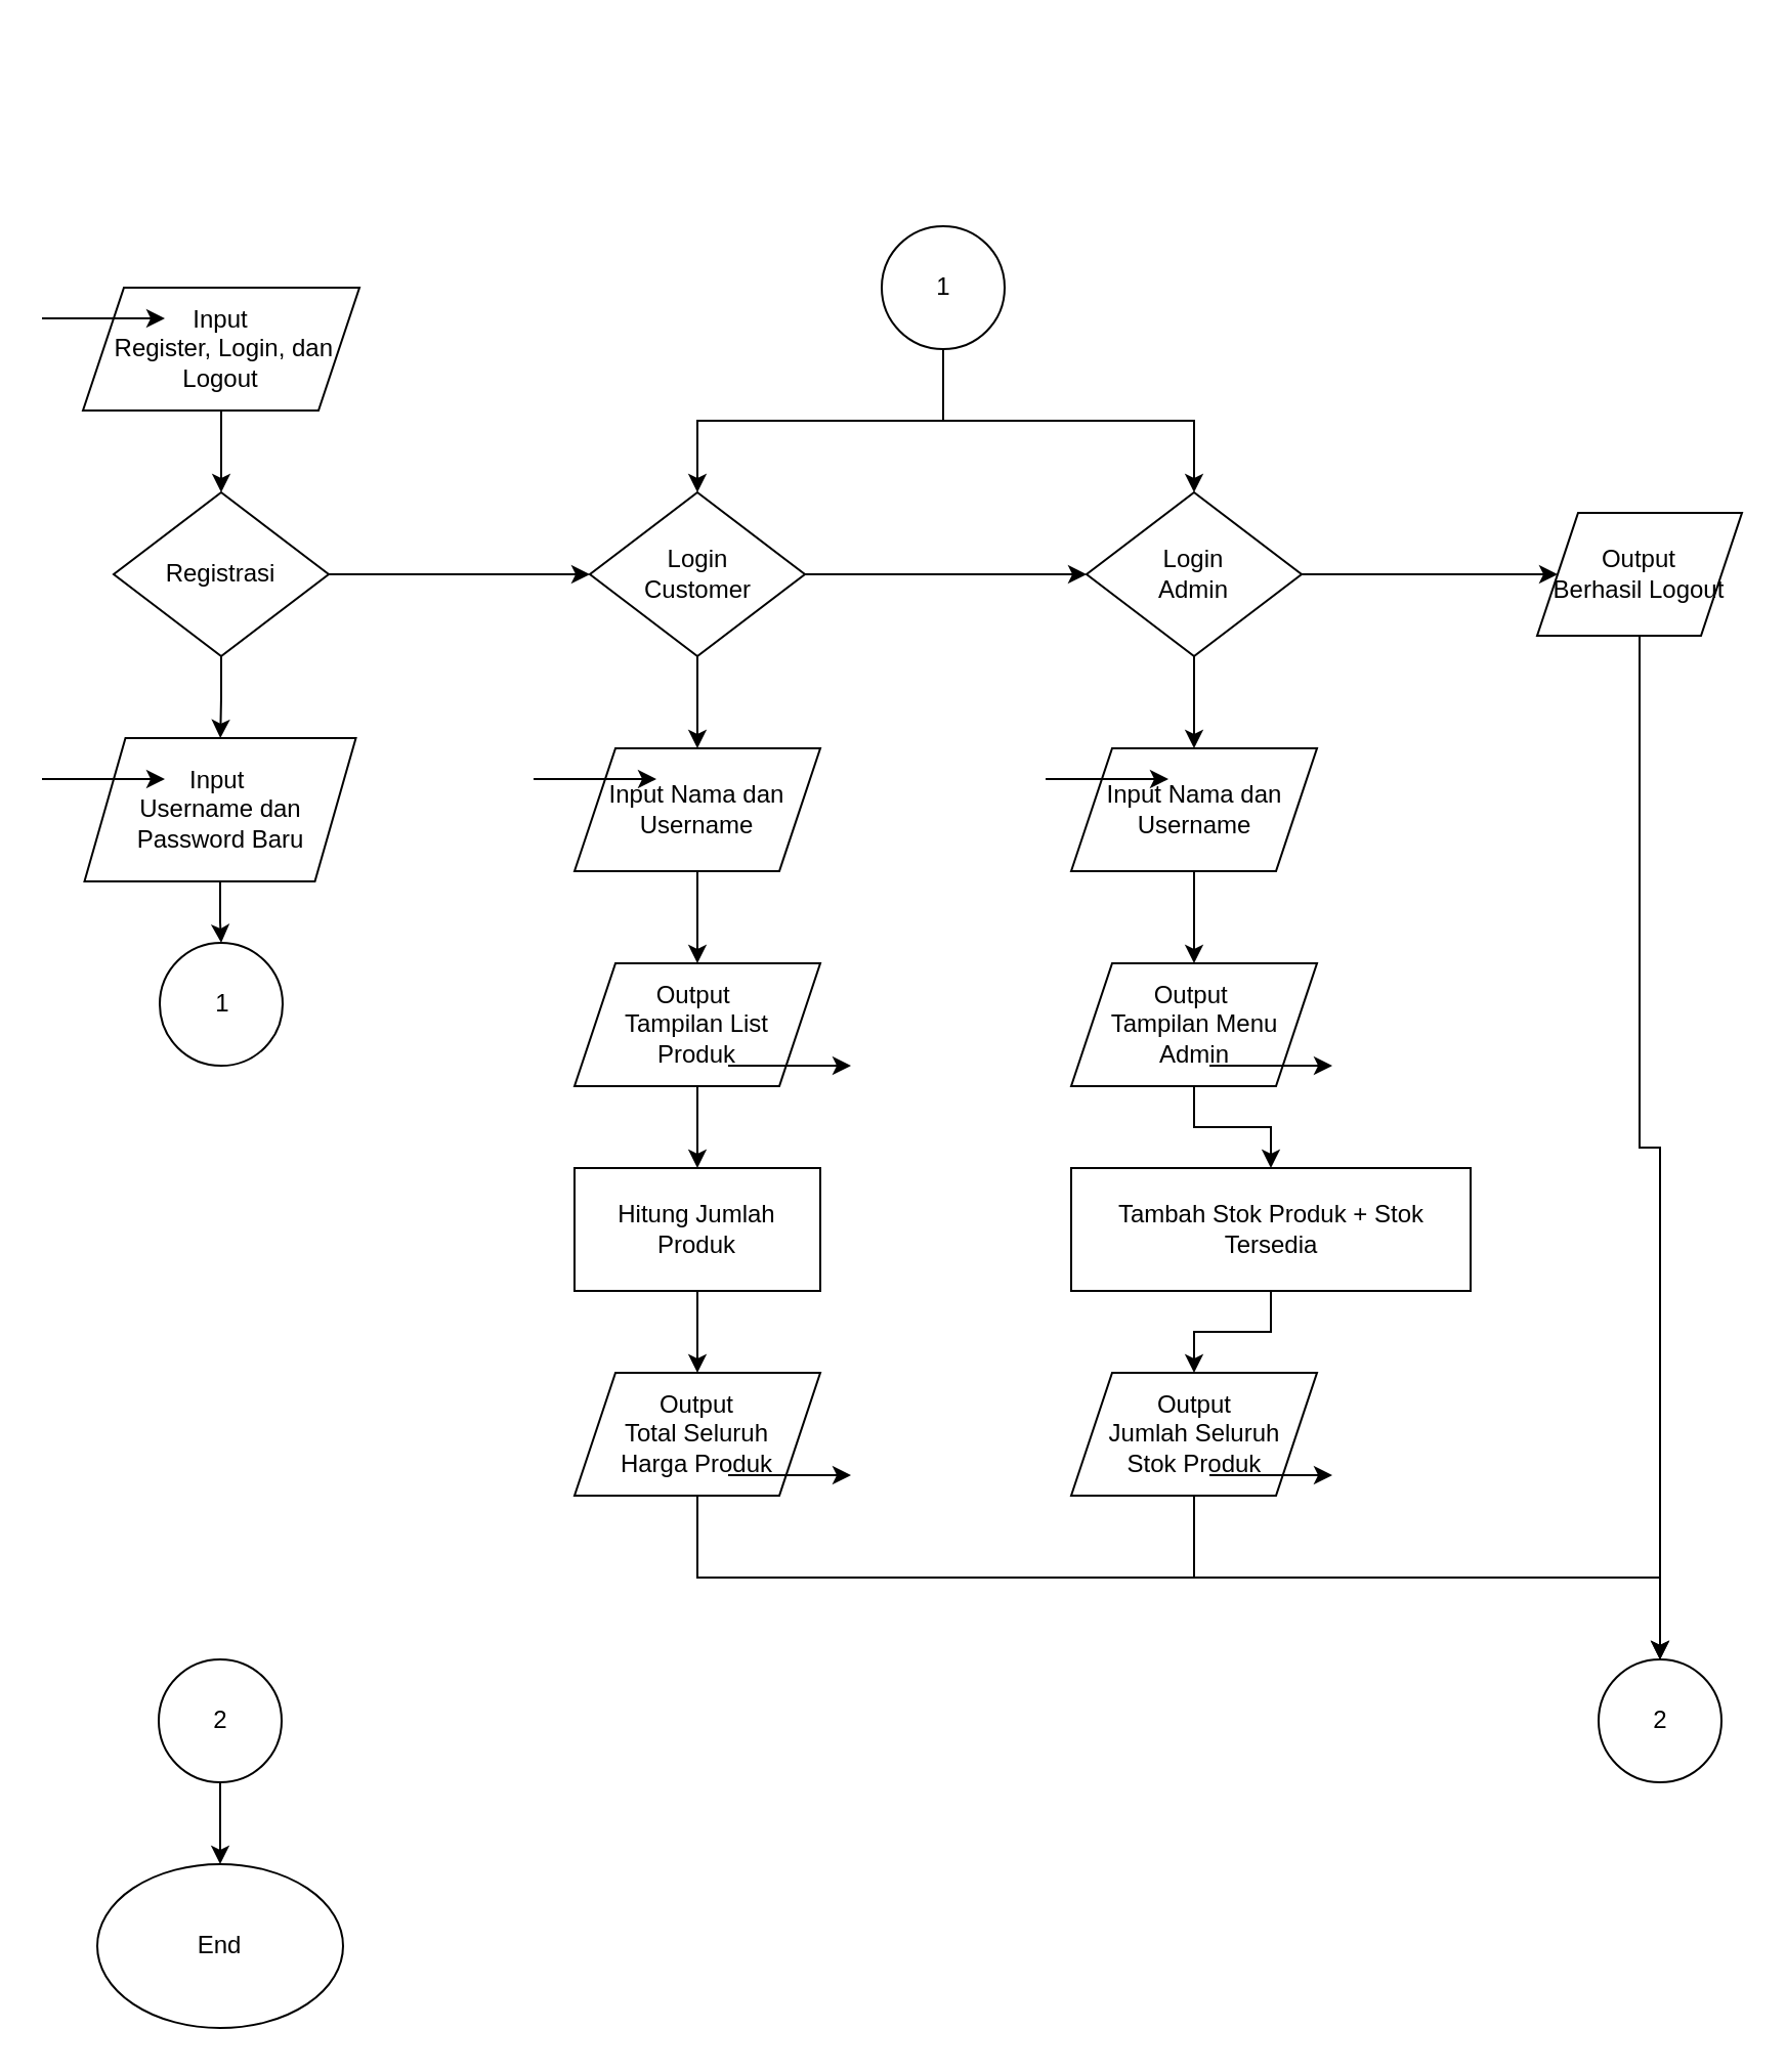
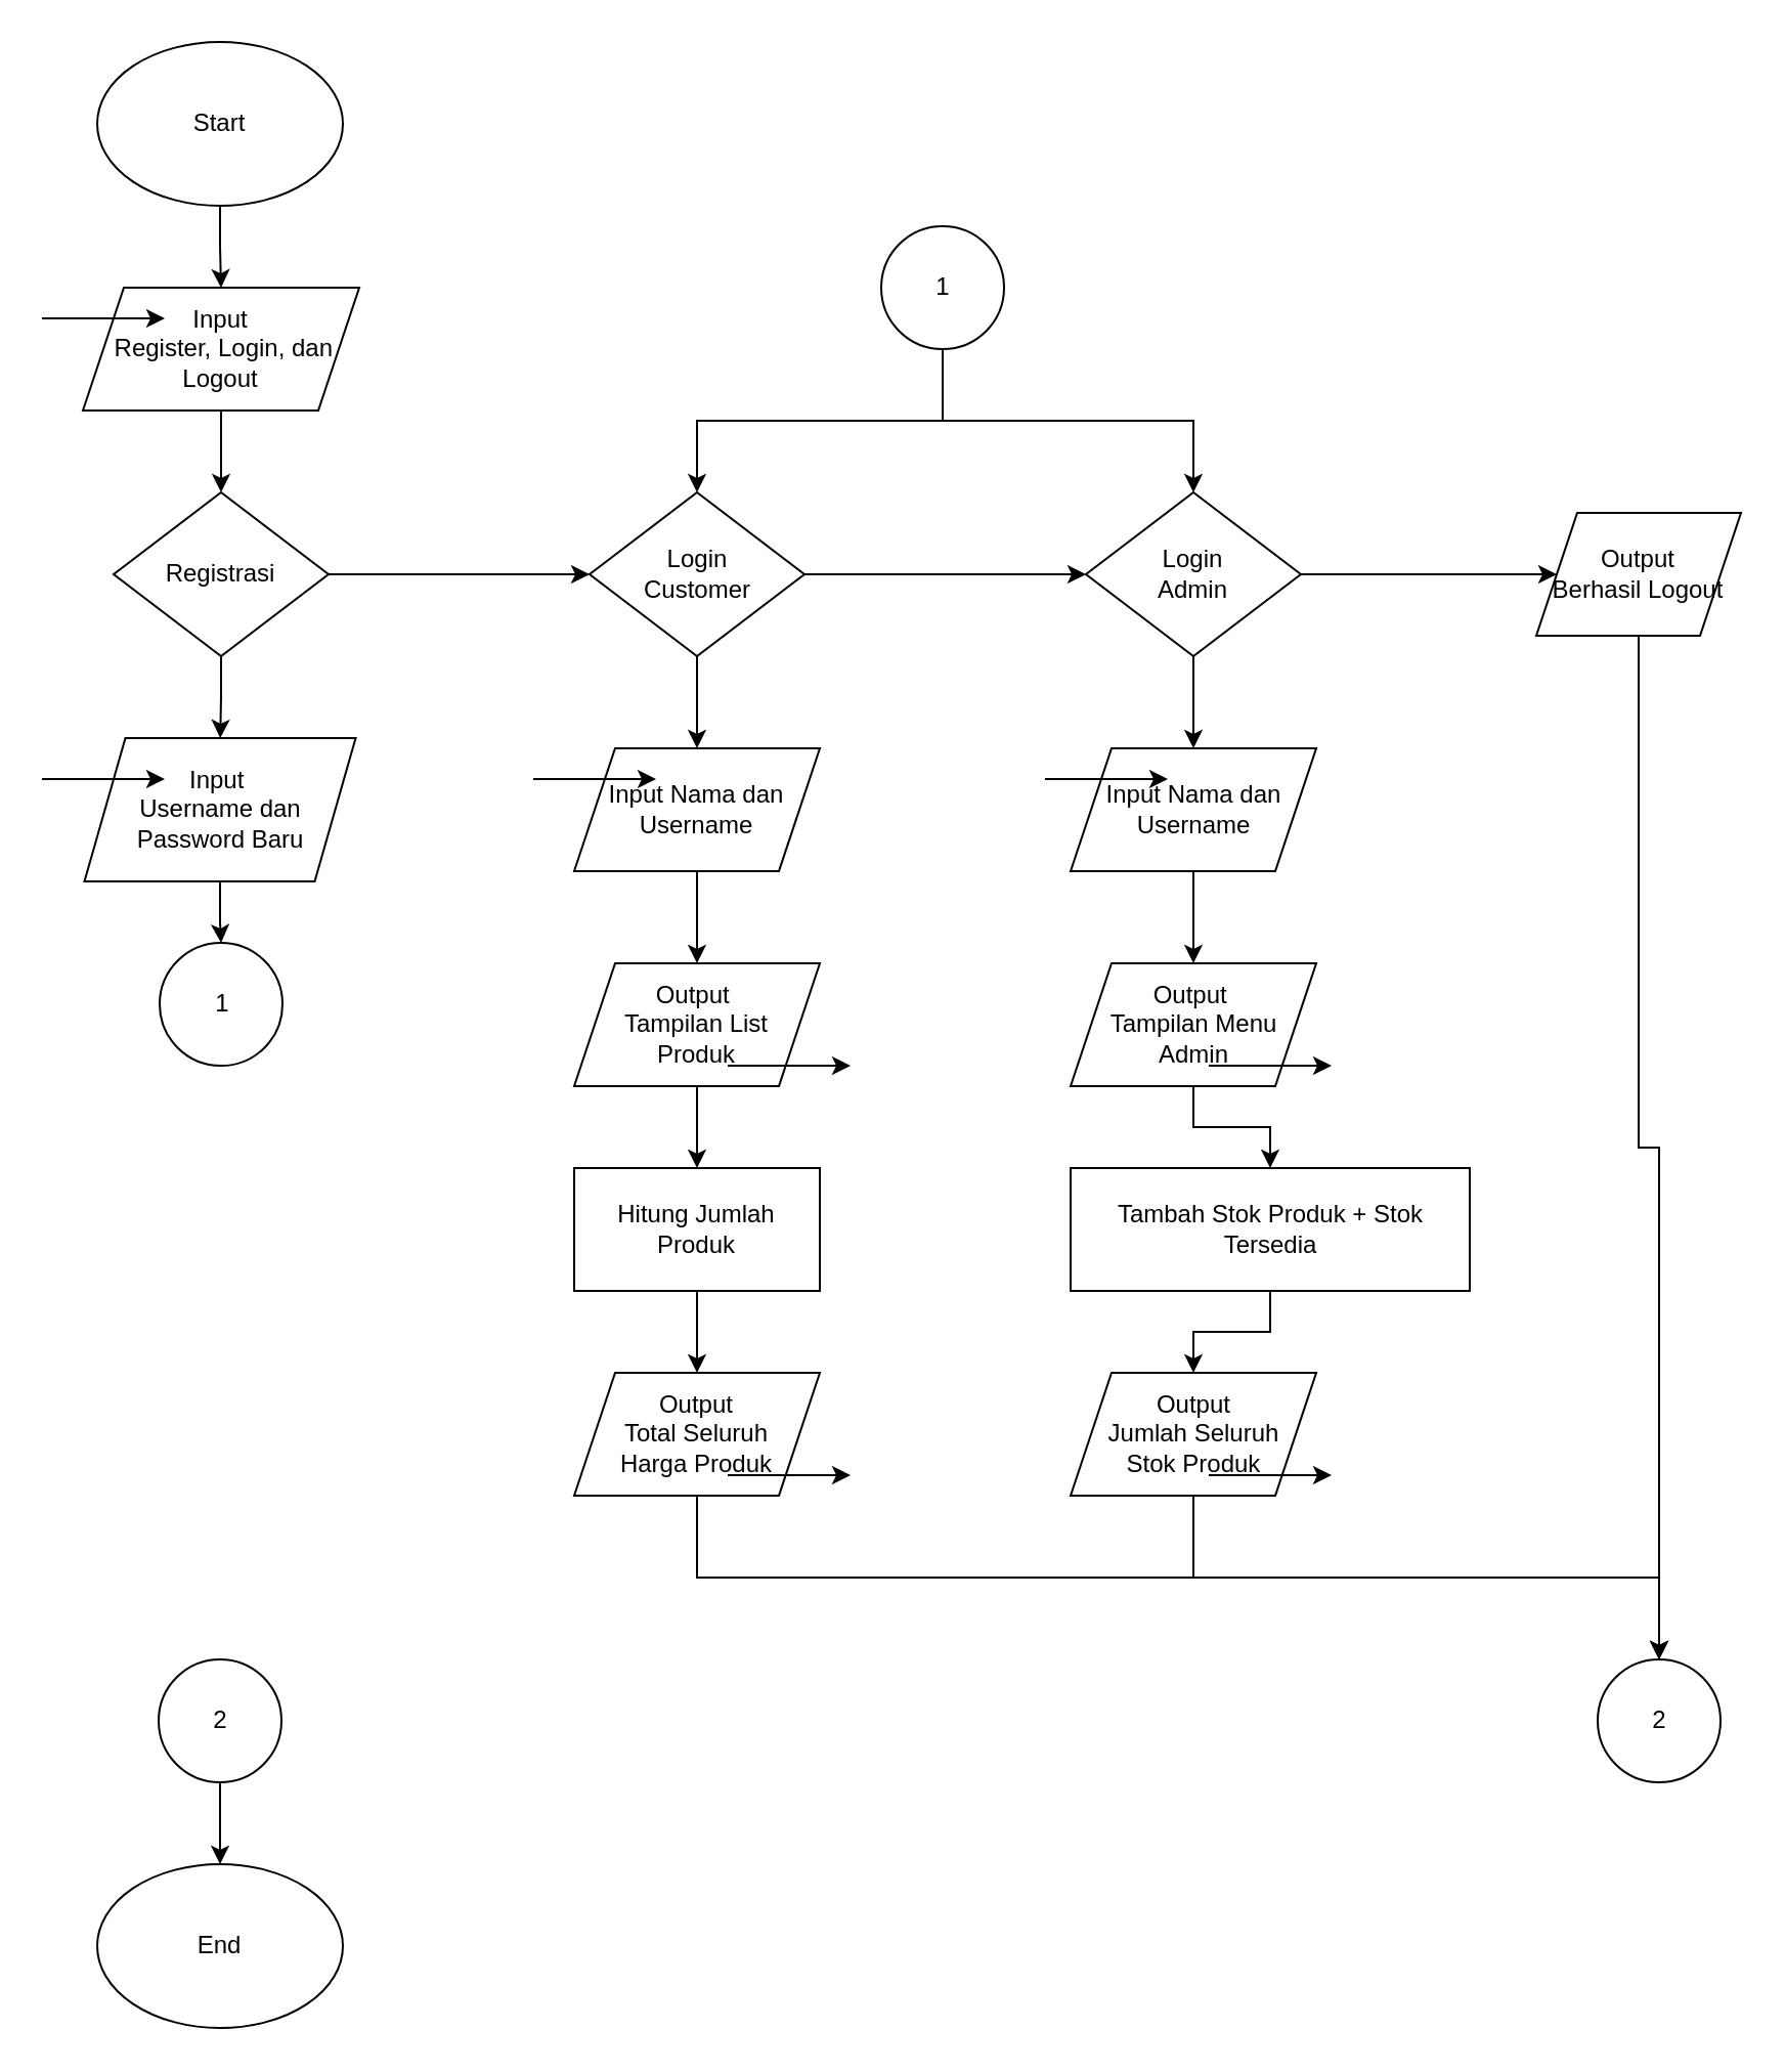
+ <mxCell id="3" value="Start" style="ellipse;whiteSpace=wrap;html=1;" vertex="1" parent="1"><mxGeometry x="47" width="120" height="80" as="geometry" y="20" /></mxCell>
+ <mxCell id="2" value="" style="edgeStyle=orthogonalEdgeStyle;rounded=0;orthogonalLoop=1;jettySize=auto;html=1;" edge="1" parent="1" source="3" target="5"><mxGeometry relative="1" as="geometry" /></mxCell>
